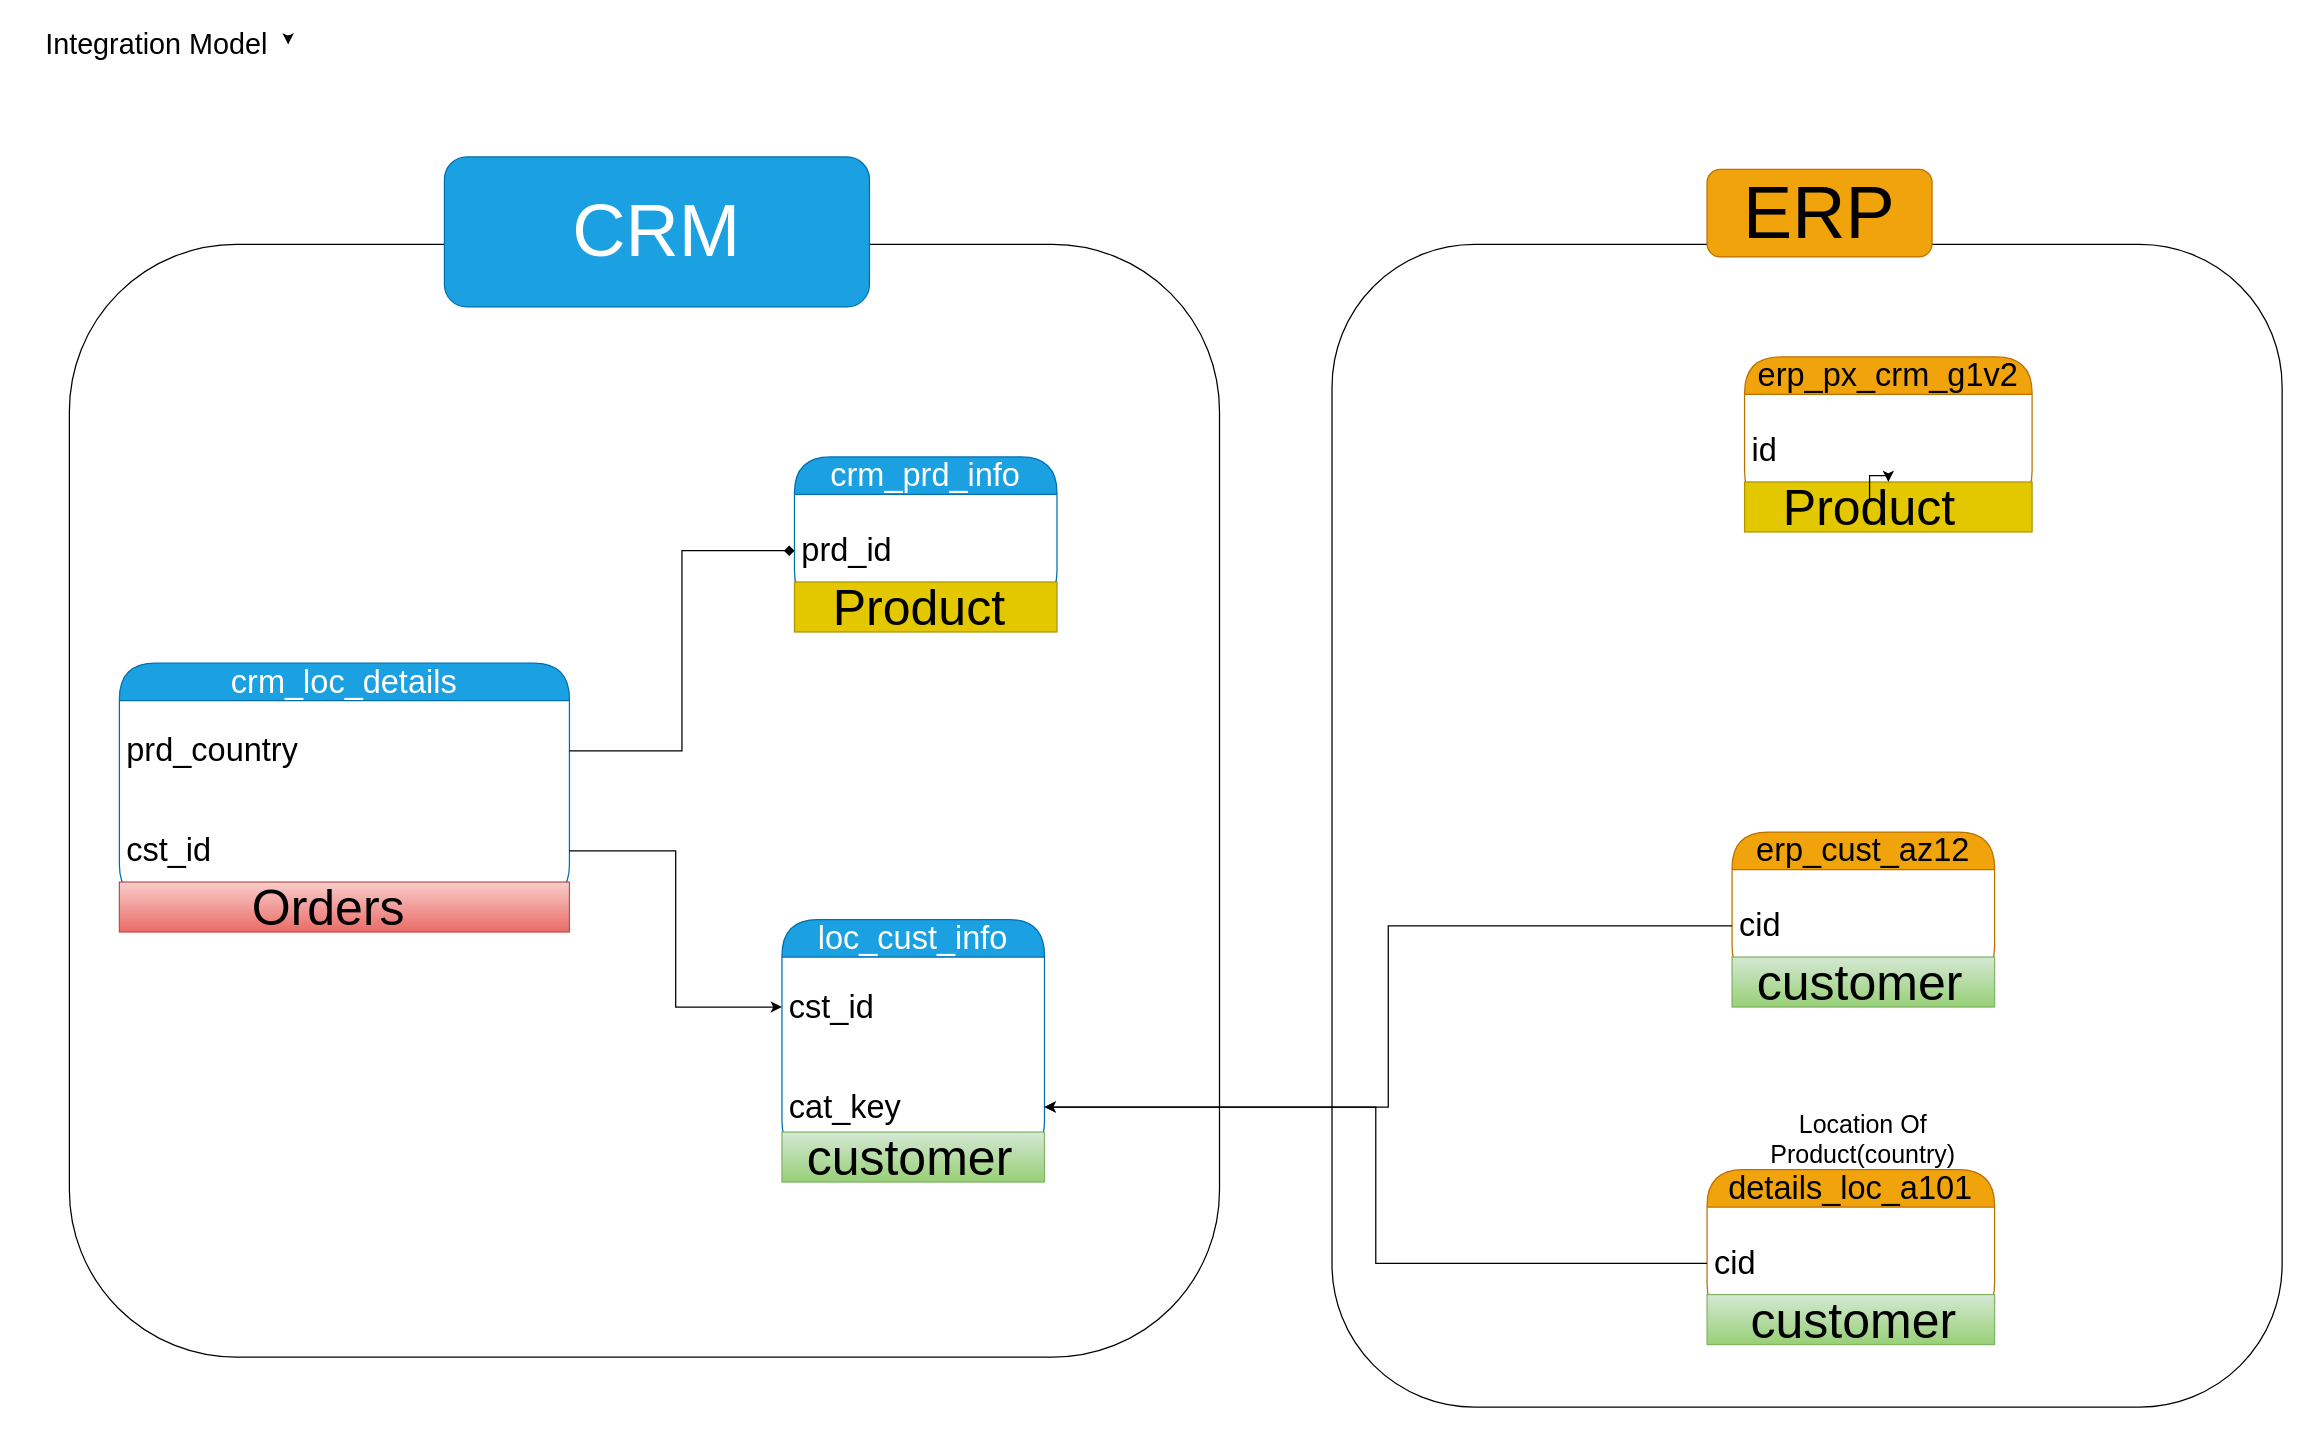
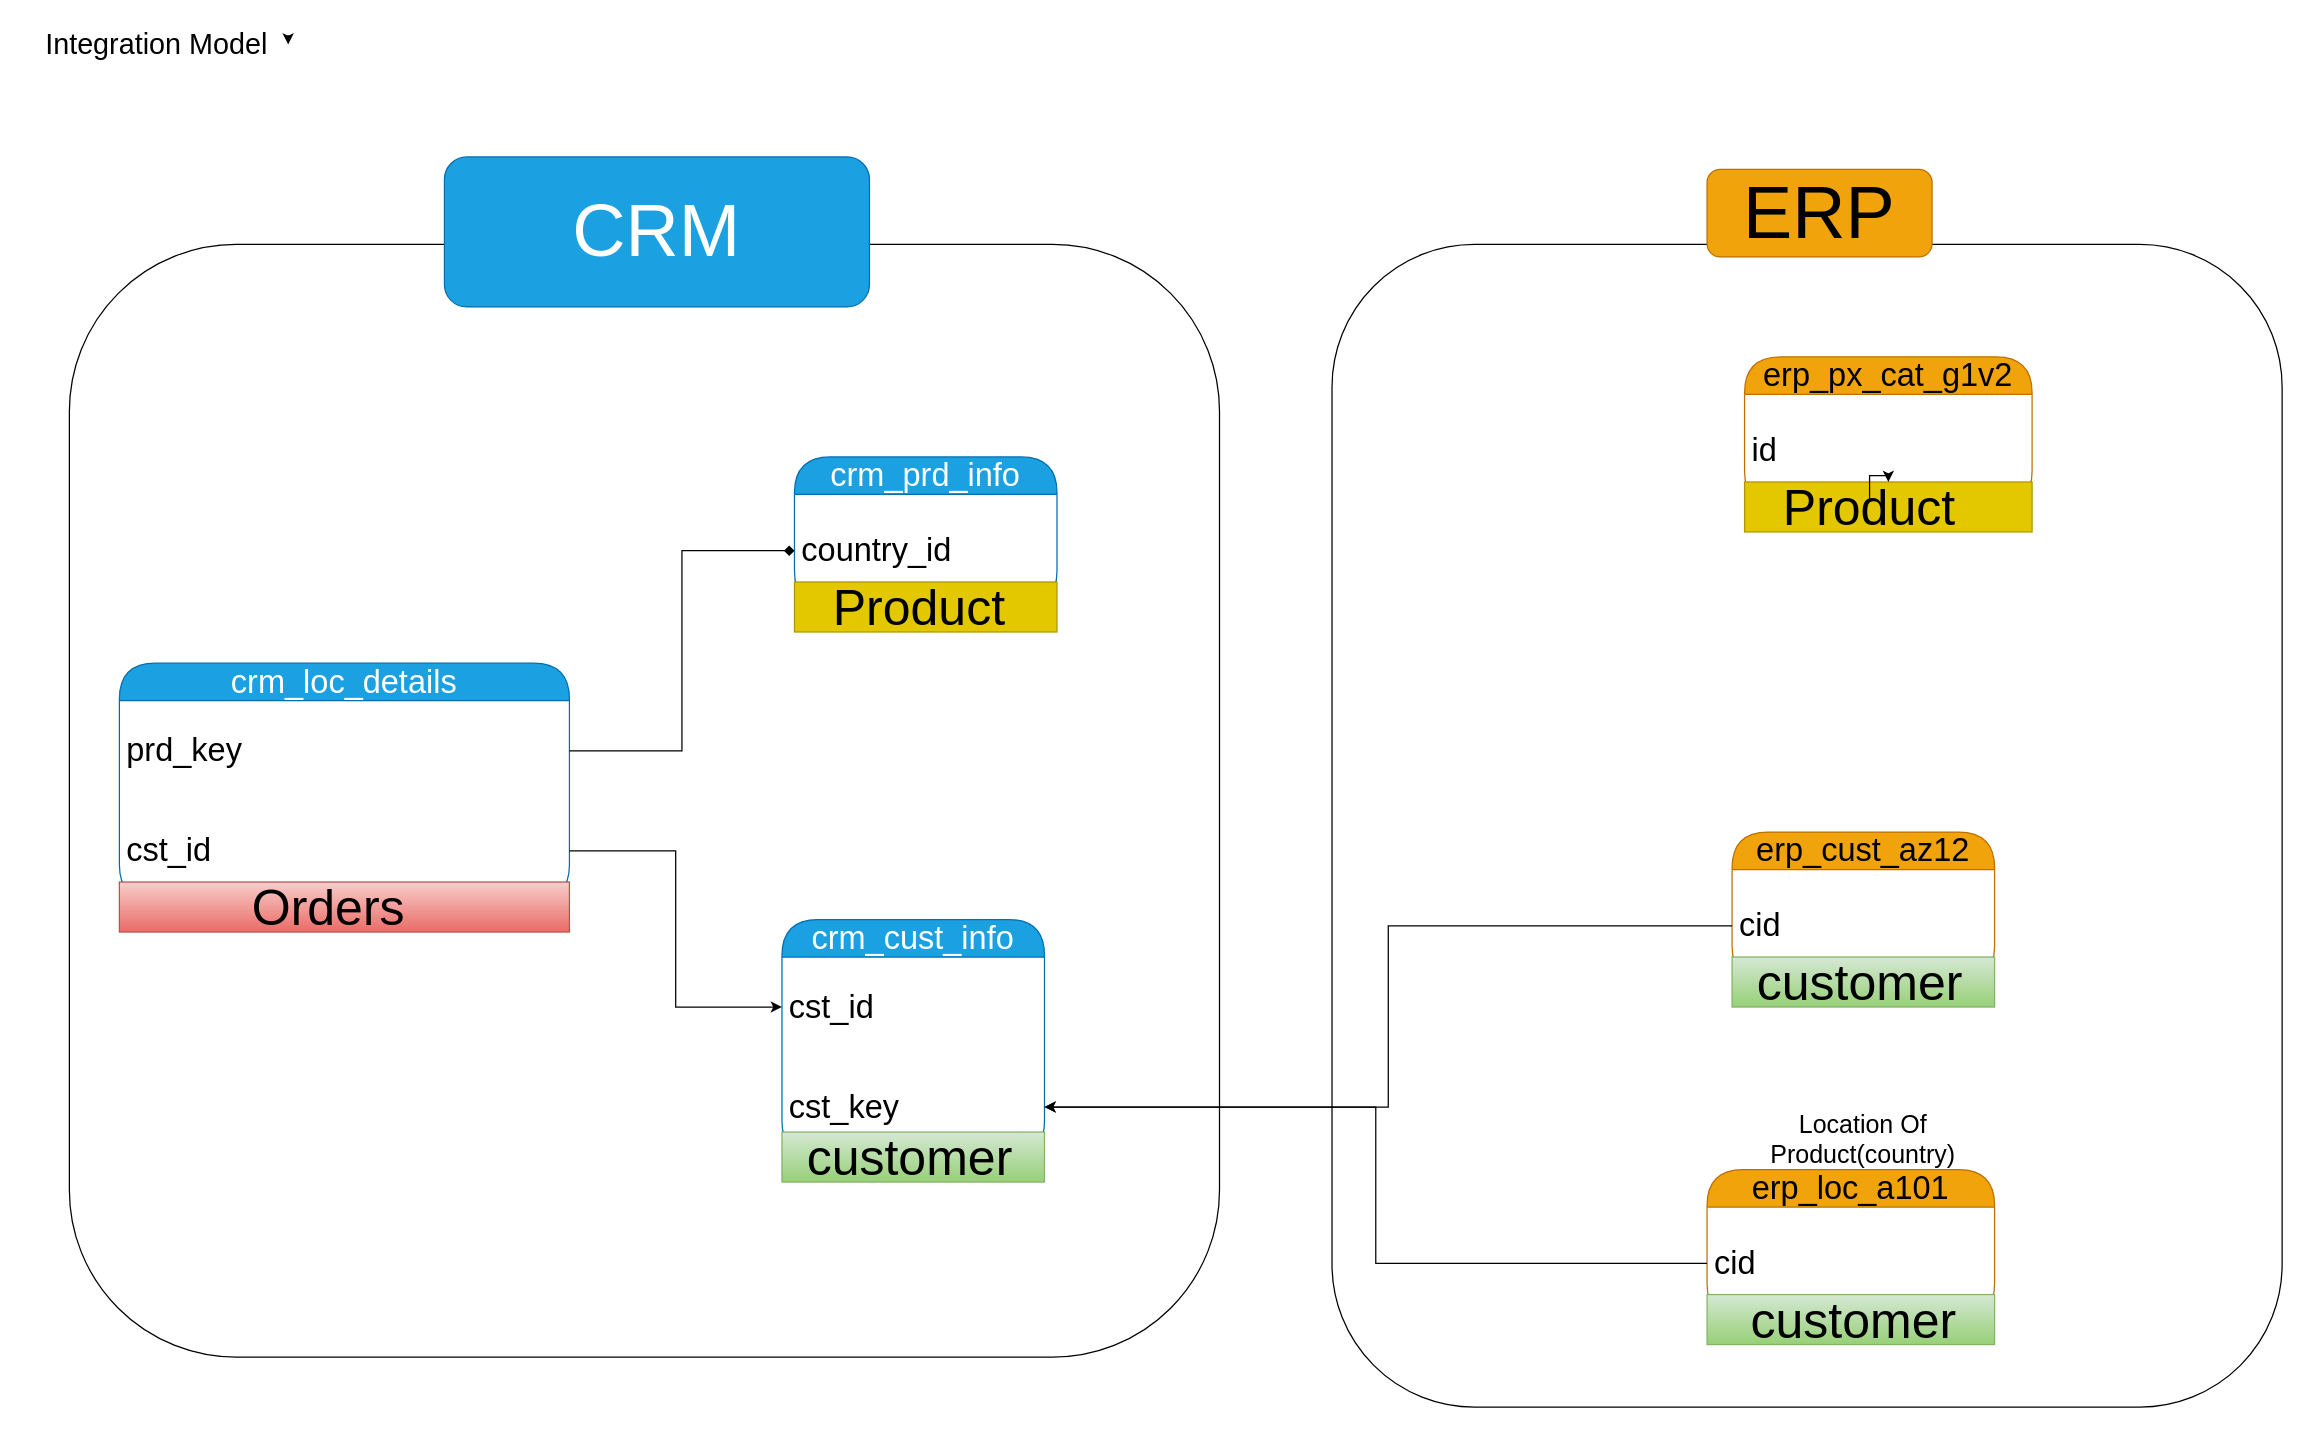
- <mxCell id="21" value="erp_px_crm_g1v2" style="swimlane;fontStyle=0;childLayout=stackLayout;horizontal=1;startSize=30;horizontalStack=0;resizeParent=1;resizeParentMax=0;resizeLast=0;collapsible=1;marginBottom=0;whiteSpace=wrap;html=1;rounded=1;fillColor=#f0a30a;fontColor=#000000;strokeColor=#BD7000;fontSize=26;arcSize=32;" vertex="1" parent="1"><mxGeometry x="1395" y="285" width="230" height="120" as="geometry" /></mxCell>
+ <mxCell id="21" value="erp_px_cat_g1v2" style="swimlane;fontStyle=0;childLayout=stackLayout;horizontal=1;startSize=30;horizontalStack=0;resizeParent=1;resizeParentMax=0;resizeLast=0;collapsible=1;marginBottom=0;whiteSpace=wrap;html=1;rounded=1;fillColor=#f0a30a;fontColor=#000000;strokeColor=#BD7000;fontSize=26;arcSize=32;" vertex="1" parent="1"><mxGeometry x="1395" y="285" width="230" height="120" as="geometry" /></mxCell>
- <mxCell id="7" value="prd_id" style="text;align=left;verticalAlign=middle;spacingLeft=4;spacingRight=4;overflow=hidden;points=[[0,0.5],[1,0.5]];portConstraint=eastwest;rotatable=0;whiteSpace=wrap;html=1;fontSize=26;" vertex="1" parent="6"><mxGeometry y="30" width="210" height="90" as="geometry" /></mxCell>
+ <mxCell id="7" value="country_id" style="text;align=left;verticalAlign=middle;spacingLeft=4;spacingRight=4;overflow=hidden;points=[[0,0.5],[1,0.5]];portConstraint=eastwest;rotatable=0;whiteSpace=wrap;html=1;fontSize=26;" vertex="1" parent="6"><mxGeometry y="30" width="210" height="90" as="geometry" /></mxCell>
- <mxCell id="9" value="prd_country" style="text;align=left;verticalAlign=middle;spacingLeft=4;spacingRight=4;overflow=hidden;points=[[0,0.5],[1,0.5]];portConstraint=eastwest;rotatable=0;whiteSpace=wrap;html=1;fontSize=26;" vertex="1" parent="8"><mxGeometry y="30" width="360" height="80" as="geometry" /></mxCell>
+ <mxCell id="9" value="prd_key" style="text;align=left;verticalAlign=middle;spacingLeft=4;spacingRight=4;overflow=hidden;points=[[0,0.5],[1,0.5]];portConstraint=eastwest;rotatable=0;whiteSpace=wrap;html=1;fontSize=26;" vertex="1" parent="8"><mxGeometry y="30" width="360" height="80" as="geometry" /></mxCell>
- <mxCell id="3" value="loc_cust_info" style="swimlane;fontStyle=0;childLayout=stackLayout;horizontal=1;startSize=30;horizontalStack=0;resizeParent=1;resizeParentMax=0;resizeLast=0;collapsible=1;marginBottom=0;whiteSpace=wrap;html=1;rounded=1;fillColor=#1ba1e2;fontColor=#ffffff;strokeColor=#006EAF;fontSize=26;arcSize=32;" vertex="1" parent="1"><mxGeometry x="625" y="735" width="210" height="190" as="geometry" /></mxCell>
+ <mxCell id="3" value="crm_cust_info" style="swimlane;fontStyle=0;childLayout=stackLayout;horizontal=1;startSize=30;horizontalStack=0;resizeParent=1;resizeParentMax=0;resizeLast=0;collapsible=1;marginBottom=0;whiteSpace=wrap;html=1;rounded=1;fillColor=#1ba1e2;fontColor=#ffffff;strokeColor=#006EAF;fontSize=26;arcSize=32;" vertex="1" parent="1"><mxGeometry x="625" y="735" width="210" height="190" as="geometry" /></mxCell>
- <mxCell id="5" value="cat_key" style="text;align=left;verticalAlign=middle;spacingLeft=4;spacingRight=4;overflow=hidden;points=[[0,0.5],[1,0.5]];portConstraint=eastwest;rotatable=0;whiteSpace=wrap;html=1;fontSize=26;" vertex="1" parent="3"><mxGeometry y="110" width="210" height="80" as="geometry" /></mxCell>
+ <mxCell id="5" value="cst_key" style="text;align=left;verticalAlign=middle;spacingLeft=4;spacingRight=4;overflow=hidden;points=[[0,0.5],[1,0.5]];portConstraint=eastwest;rotatable=0;whiteSpace=wrap;html=1;fontSize=26;" vertex="1" parent="3"><mxGeometry y="110" width="210" height="80" as="geometry" /></mxCell>
- <mxCell id="17" value="details_loc_a101" style="swimlane;fontStyle=0;childLayout=stackLayout;horizontal=1;startSize=30;horizontalStack=0;resizeParent=1;resizeParentMax=0;resizeLast=0;collapsible=1;marginBottom=0;whiteSpace=wrap;html=1;rounded=1;fillColor=#f0a30a;fontColor=#000000;strokeColor=#BD7000;fontSize=26;arcSize=32;" vertex="1" parent="1"><mxGeometry x="1365" y="935" width="230" height="120" as="geometry" /></mxCell>
+ <mxCell id="17" value="erp_loc_a101" style="swimlane;fontStyle=0;childLayout=stackLayout;horizontal=1;startSize=30;horizontalStack=0;resizeParent=1;resizeParentMax=0;resizeLast=0;collapsible=1;marginBottom=0;whiteSpace=wrap;html=1;rounded=1;fillColor=#f0a30a;fontColor=#000000;strokeColor=#BD7000;fontSize=26;arcSize=32;" vertex="1" parent="1"><mxGeometry x="1365" y="935" width="230" height="120" as="geometry" /></mxCell>
